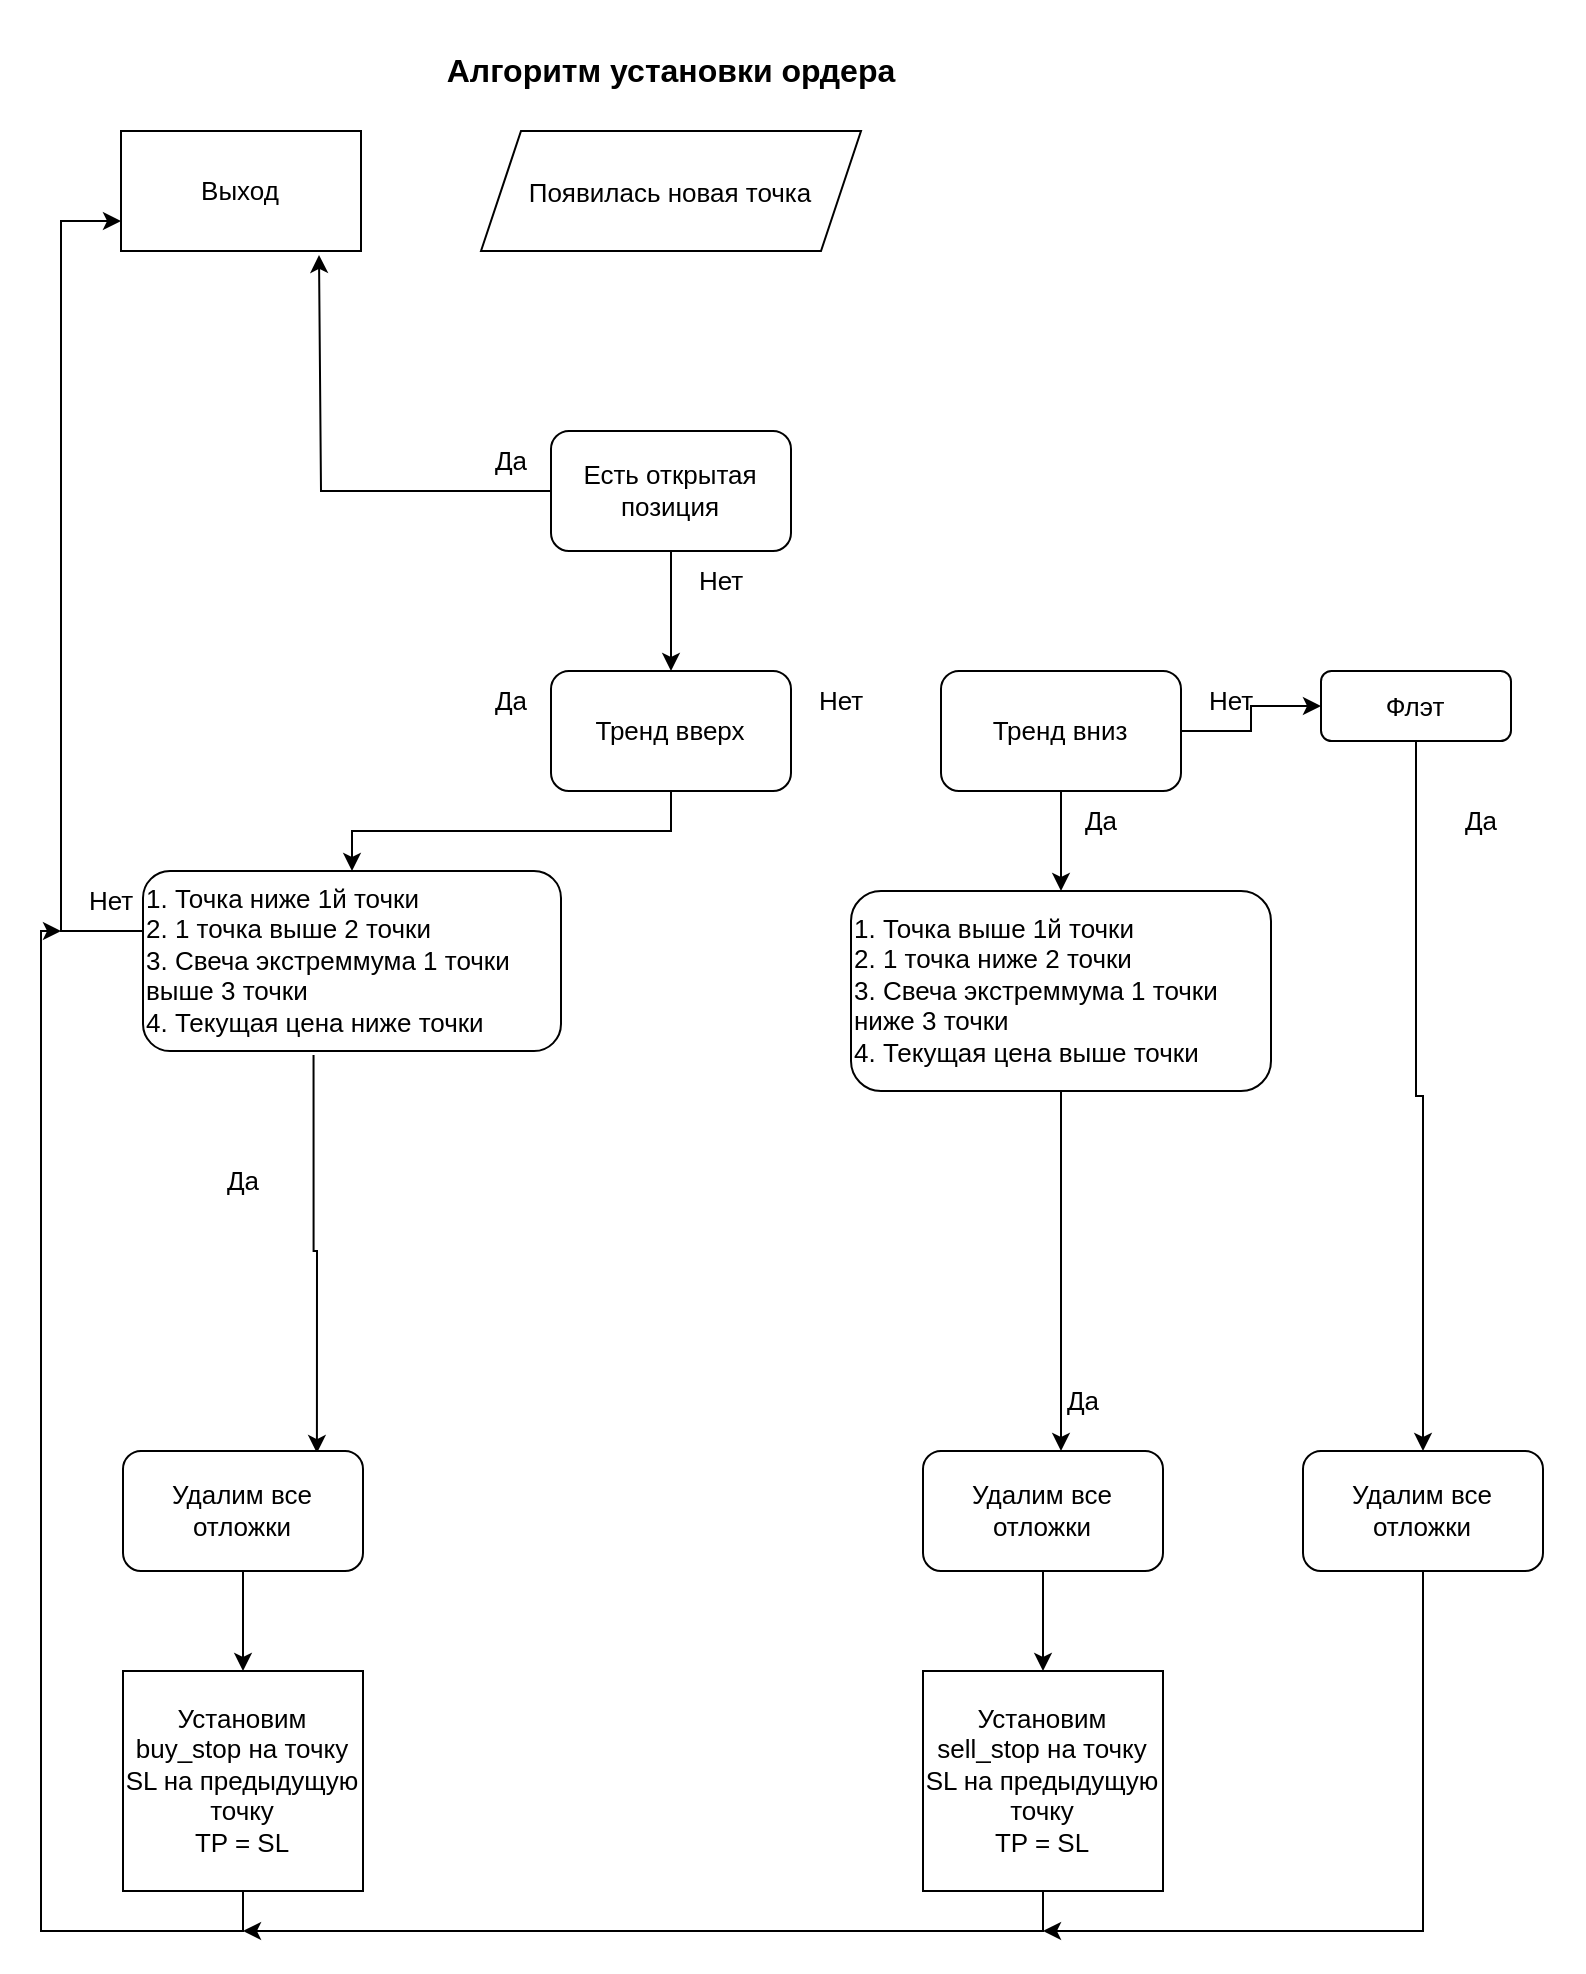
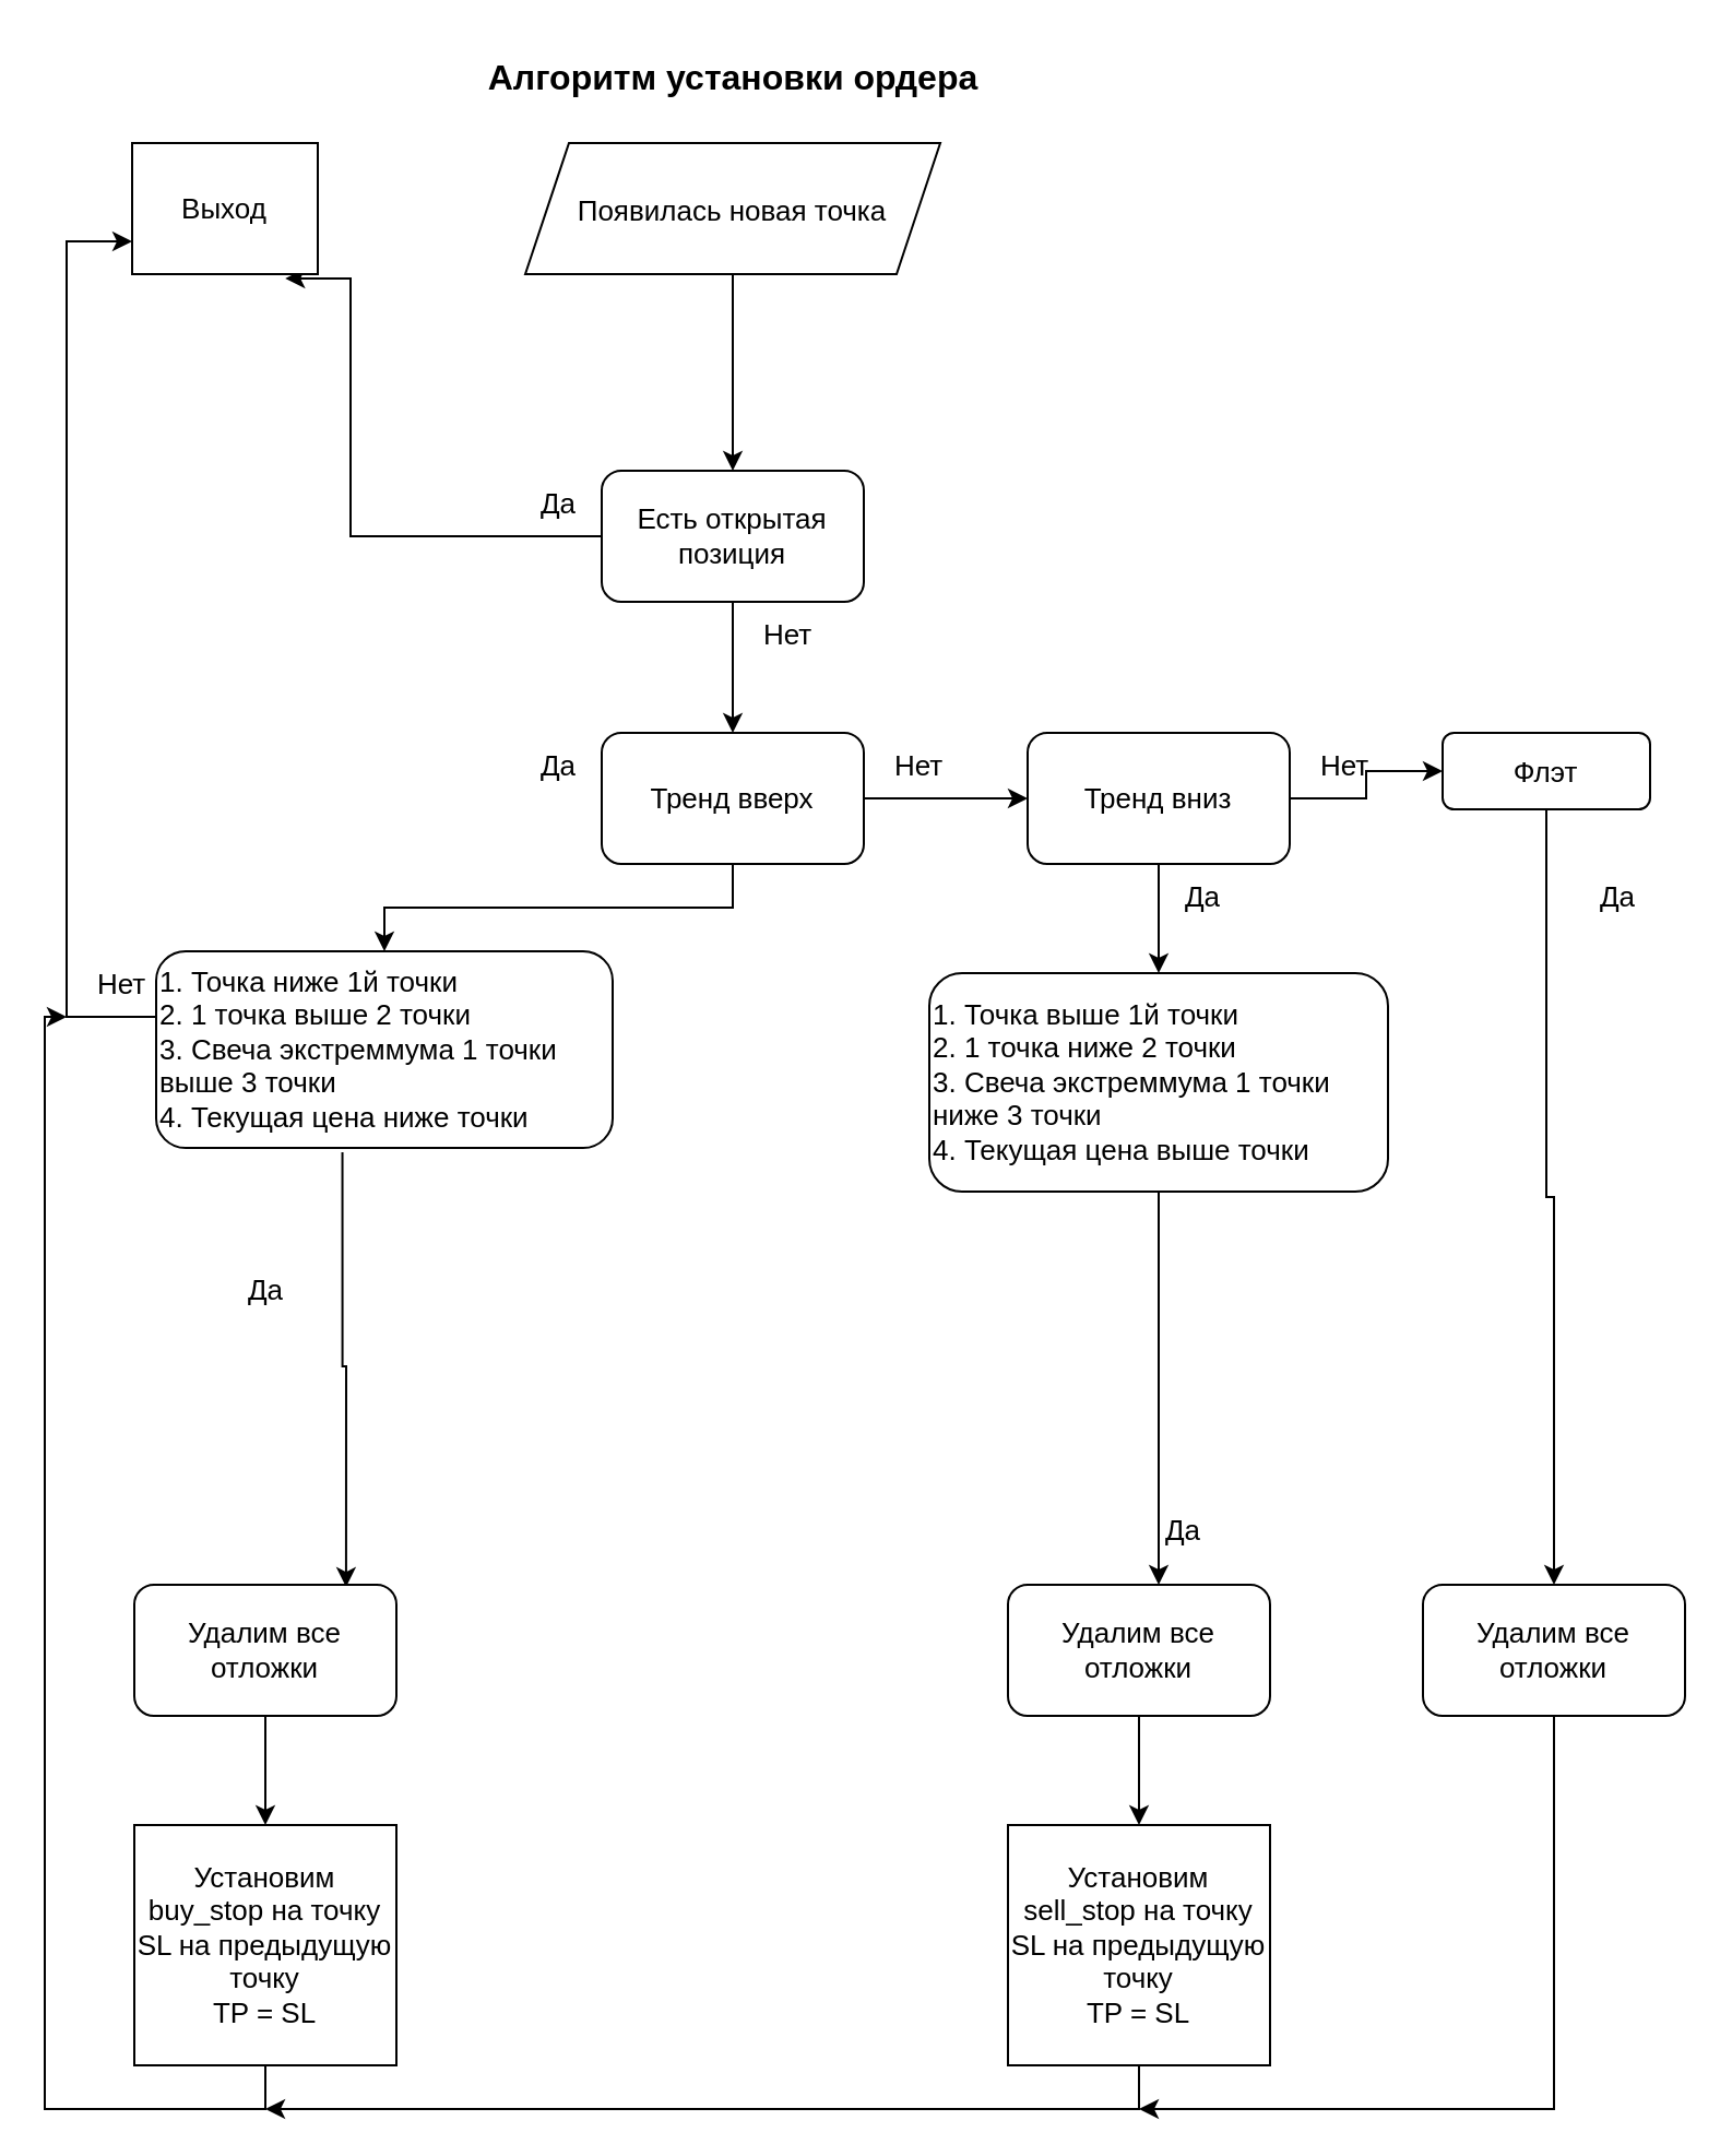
- <mxCell id="8" value="Выход" style="rounded=0;whiteSpace=wrap;html=1;fontSize=13;" parent="1" vertex="1"><mxGeometry x="60" y="65" width="120" height="60" as="geometry" /></mxCell>
+ <mxCell id="8" value="Выход" style="rounded=0;whiteSpace=wrap;html=1;fontSize=13;" parent="1" vertex="1"><mxGeometry x="60" y="65" width="85" height="60" as="geometry" /></mxCell>
+ <mxCell id="3" style="edgeStyle=orthogonalEdgeStyle;rounded=0;orthogonalLoop=1;jettySize=auto;html=1;entryX=0.5;entryY=0;entryDx=0;entryDy=0;fontSize=13;" parent="1" source="4" target="7" edge="1"><mxGeometry relative="1" as="geometry" /></mxCell>
+ <mxCell id="11" style="edgeStyle=orthogonalEdgeStyle;rounded=0;orthogonalLoop=1;jettySize=auto;html=1;entryX=0;entryY=0.5;entryDx=0;entryDy=0;fontSize=13;" parent="1" source="12" target="21" edge="1"><mxGeometry relative="1" as="geometry" /></mxCell>
